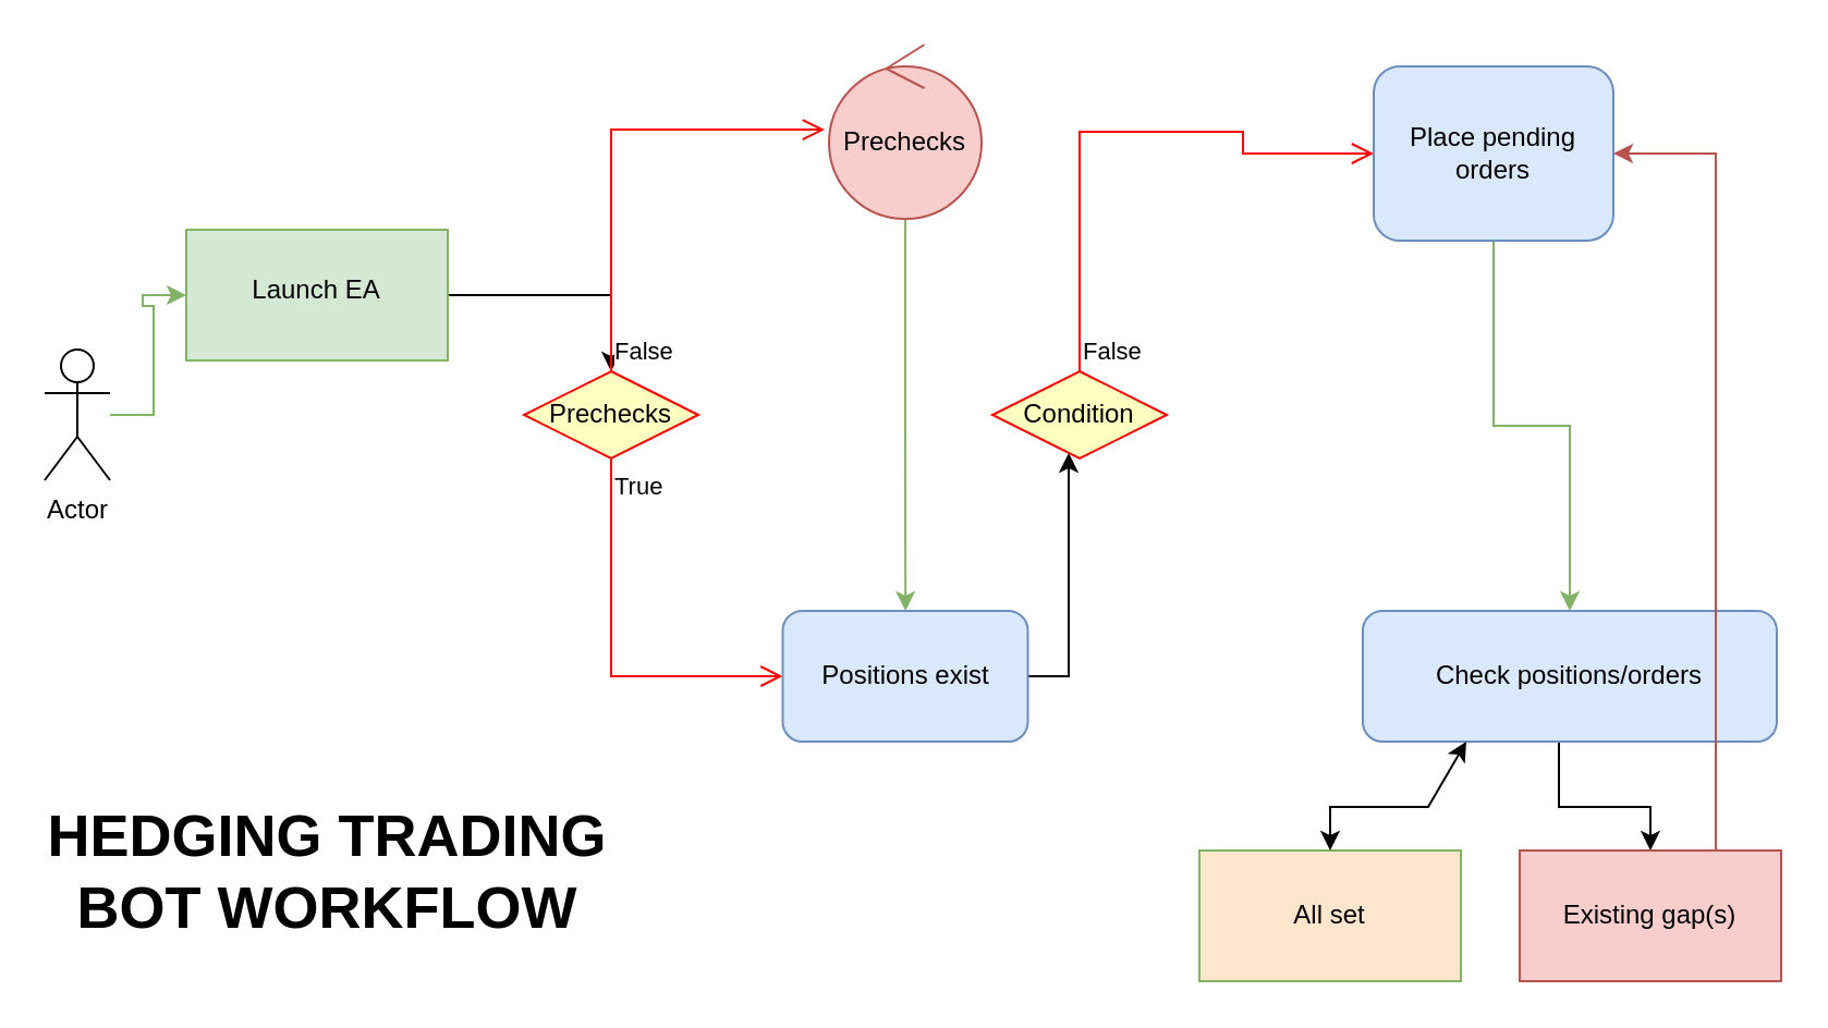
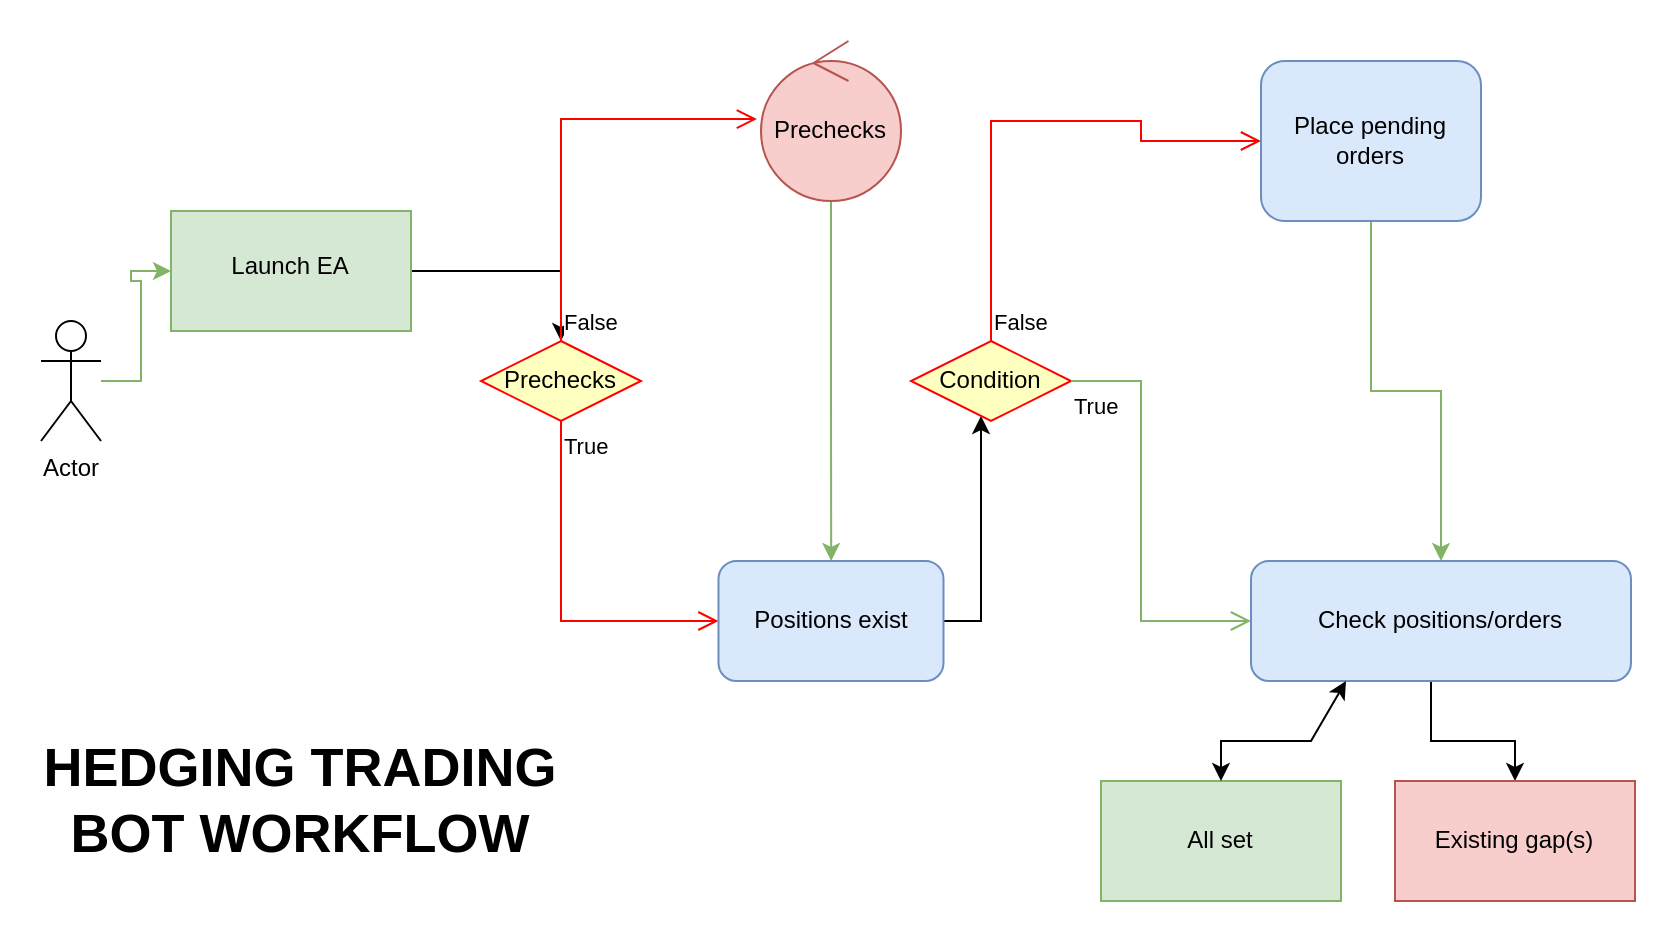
- <mxCell id="20" style="edgeStyle=orthogonalEdgeStyle;rounded=0;orthogonalLoop=1;jettySize=auto;html=1;exitX=0.75;exitY=0;exitDx=0;exitDy=0;entryX=1;entryY=0.5;entryDx=0;entryDy=0;fillColor=#f8cecc;strokeColor=#b85450;" edge="1" parent="1" source="21" target="17"><mxGeometry relative="1" as="geometry" /></mxCell>
+ <mxCell id="15" value="True" style="edgeStyle=orthogonalEdgeStyle;html=1;align=left;verticalAlign=top;endArrow=open;endSize=8;strokeColor=#82b366;rounded=0;entryX=0;entryY=0.5;entryDx=0;entryDy=0;fillColor=#d5e8d4;" edge="1" source="13" parent="1" target="19"><mxGeometry x="-1" relative="1" as="geometry"><mxPoint x="570" y="330" as="targetPoint" /><Array as="points"><mxPoint x="570" y="310" /></Array></mxGeometry></mxCell>
- <mxCell id="22" value="All set" style="rounded=0;whiteSpace=wrap;html=1;fillColor=#ffe6cc;strokeColor=#82b366;" vertex="1" parent="1"><mxGeometry x="550" y="390" width="120" height="60" as="geometry" /></mxCell>
+ <mxCell id="22" value="All set" style="rounded=0;whiteSpace=wrap;html=1;fillColor=#d5e8d4;strokeColor=#82b366;" vertex="1" parent="1"><mxGeometry x="550" y="390" width="120" height="60" as="geometry" /></mxCell>
